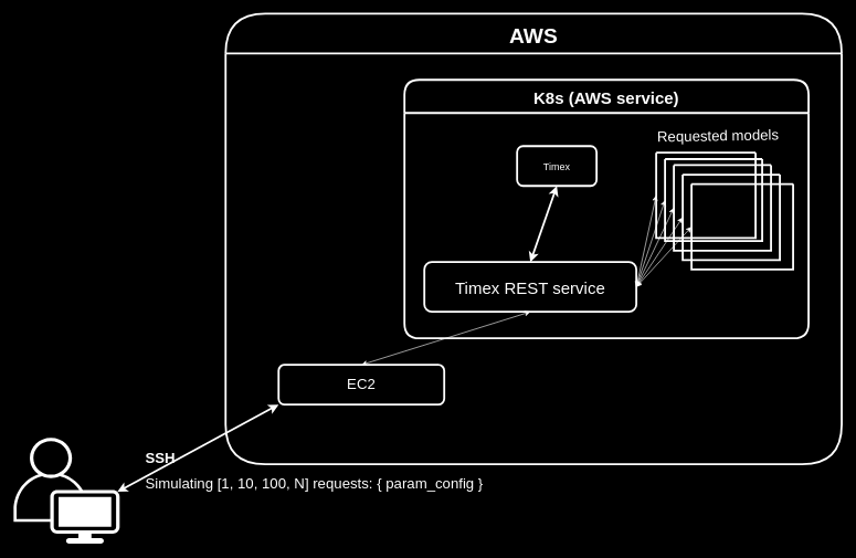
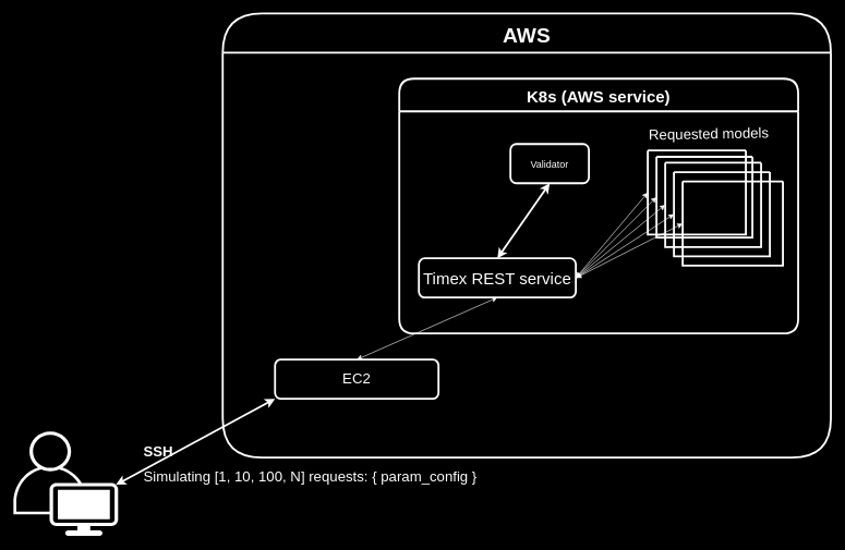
- <mxCell id="17" value="Timex" style="rounded=1;whiteSpace=wrap;html=1;labelBackgroundColor=none;fontSize=15;strokeColor=#FFFFFF;fillColor=none;fontColor=#FFFFFF;strokeWidth=3;" vertex="1" parent="4"><mxGeometry x="170" y="100" width="120" height="60" as="geometry" /></mxCell>
+ <mxCell id="17" value="Validator" style="rounded=1;whiteSpace=wrap;html=1;labelBackgroundColor=none;fontSize=15;strokeColor=#FFFFFF;fillColor=none;fontColor=#FFFFFF;strokeWidth=3;" vertex="1" parent="4"><mxGeometry x="170" y="100" width="120" height="60" as="geometry" /></mxCell>
- <mxCell id="5" value="Timex REST service" style="rounded=1;whiteSpace=wrap;html=1;fontSize=25;strokeColor=#FFFFFF;fillColor=none;fontColor=#FFFFFF;strokeWidth=3;" vertex="1" parent="4"><mxGeometry x="30" y="275" width="320" height="75" as="geometry" /></mxCell>
+ <mxCell id="5" value="Timex REST service" style="rounded=1;whiteSpace=wrap;html=1;fontSize=25;strokeColor=#FFFFFF;fillColor=none;fontColor=#FFFFFF;strokeWidth=3;" vertex="1" parent="4"><mxGeometry x="30" y="275" width="240" height="60" as="geometry" /></mxCell>
